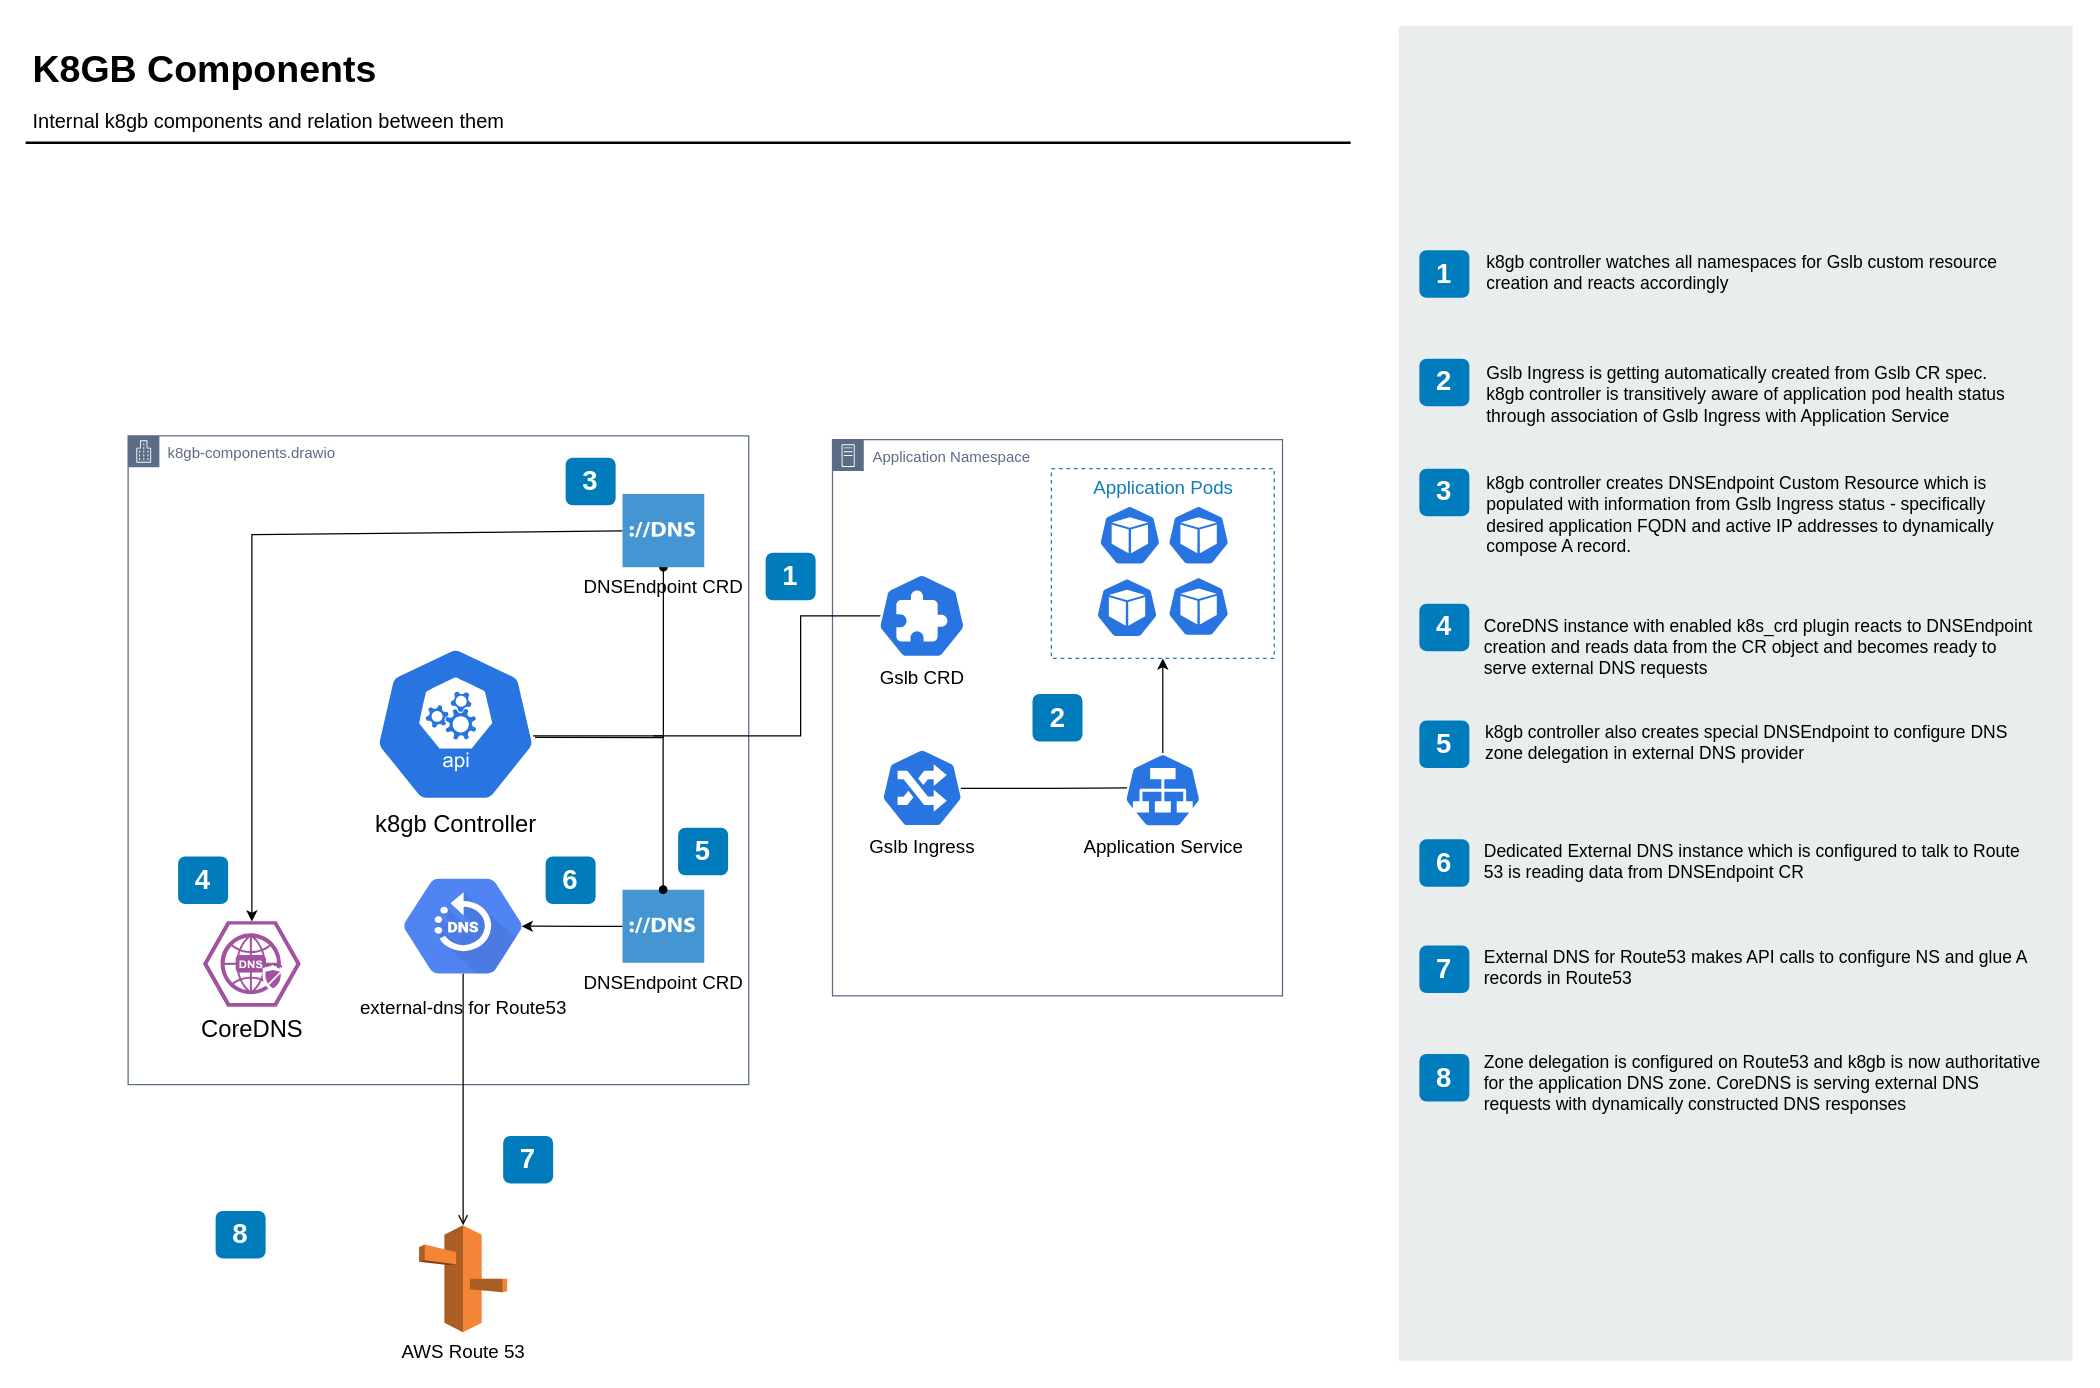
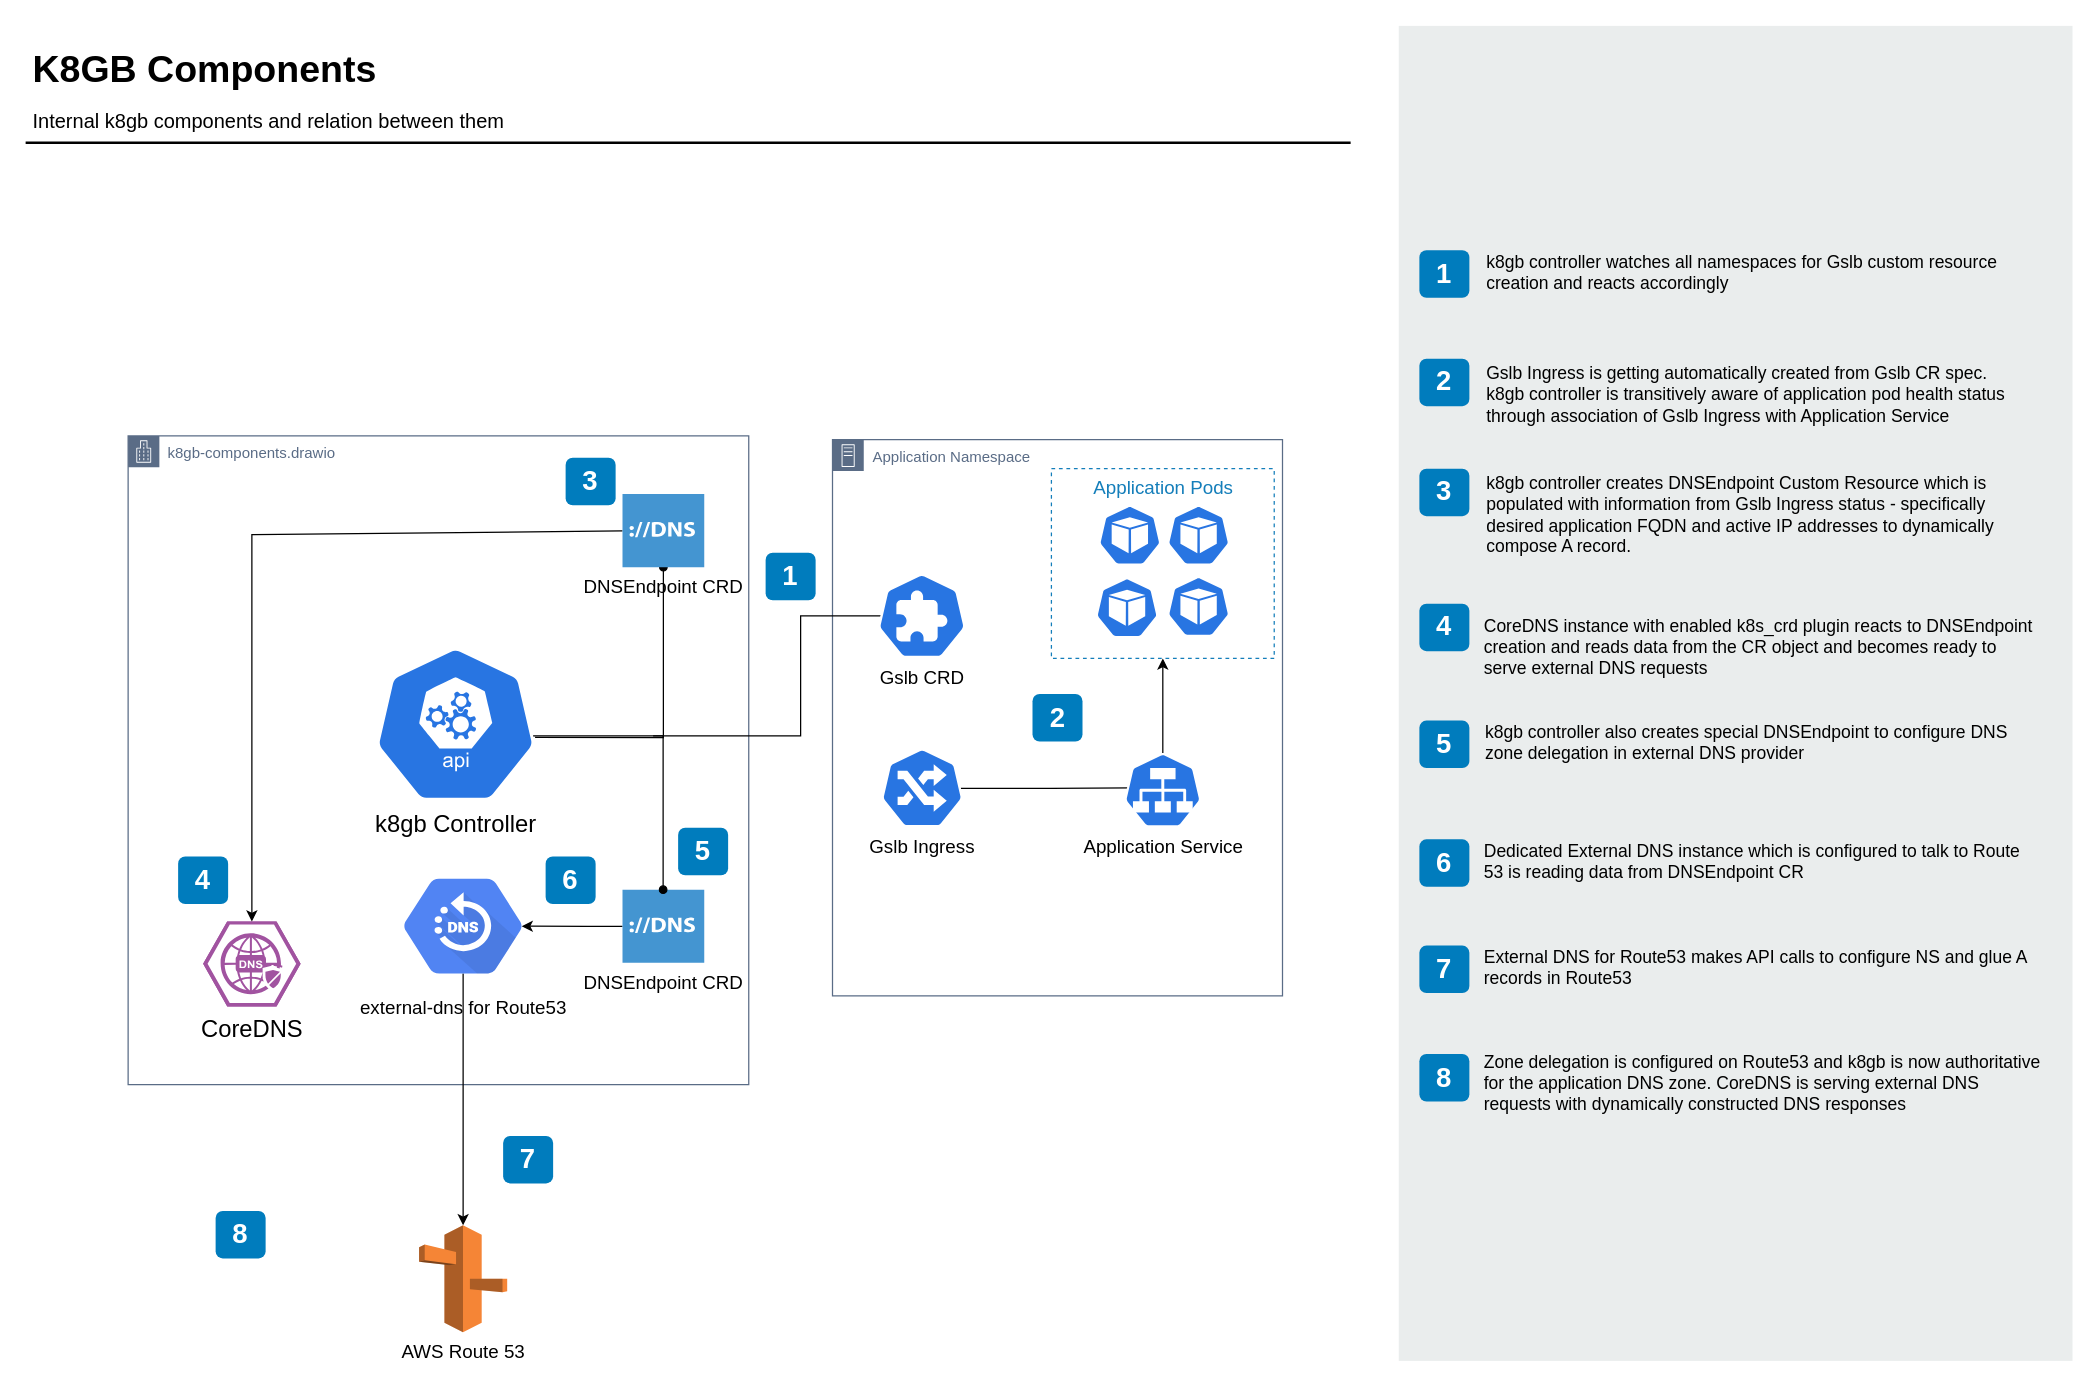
- <mxCell id="34" style="edgeStyle=orthogonalEdgeStyle;rounded=0;orthogonalLoop=1;jettySize=auto;html=1;entryX=0.5;entryY=0;entryDx=0;entryDy=0;entryPerimeter=0;endArrow=open;endFill=1;strokeColor=#000000;fontSize=15;fontColor=#000000;exitX=0.5;exitY=0.84;exitDx=0;exitDy=0;exitPerimeter=0;" parent="1" source="35" target="31" edge="1"><mxGeometry relative="1" as="geometry" /></mxCell>
+ <mxCell id="34" style="edgeStyle=orthogonalEdgeStyle;rounded=0;orthogonalLoop=1;jettySize=auto;html=1;entryX=0.5;entryY=0;entryDx=0;entryDy=0;entryPerimeter=0;endArrow=classic;endFill=1;strokeColor=#000000;fontSize=15;fontColor=#000000;exitX=0.5;exitY=0.84;exitDx=0;exitDy=0;exitPerimeter=0;" parent="1" source="35" target="31" edge="1"><mxGeometry relative="1" as="geometry" /></mxCell>
